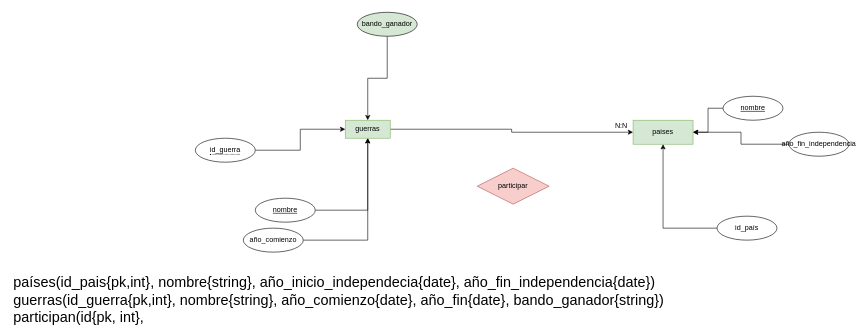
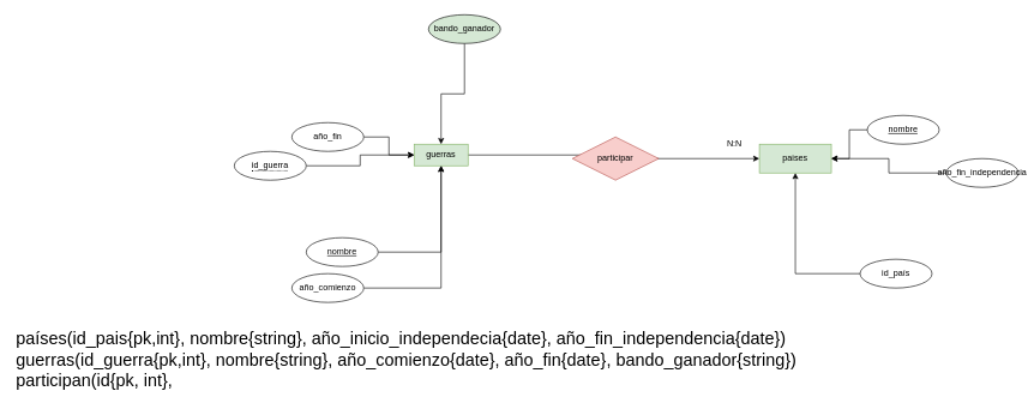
+ <mxCell id="8" value="año_fin" style="ellipse;whiteSpace=wrap;html=1;align=center;" parent="1" vertex="1"><mxGeometry x="405" y="170" width="100" height="40" as="geometry" /></mxCell>
+ <mxCell id="7" style="edgeStyle=orthogonalEdgeStyle;rounded=0;orthogonalLoop=1;jettySize=auto;html=1;" parent="1" source="8" target="3" edge="1"><mxGeometry relative="1" as="geometry" /></mxCell>
- <mxCell id="16" value="N:N" style="text;html=1;resizable=0;autosize=1;align=center;verticalAlign=middle;points=[];fillColor=none;strokeColor=none;rounded=0;" parent="1" vertex="1"><mxGeometry x="1015" y="200" width="40" height="20" as="geometry" /></mxCell>
+ <mxCell id="16" value="N:N" style="text;html=1;resizable=0;autosize=1;align=center;verticalAlign=middle;points=[];fillColor=none;strokeColor=none;rounded=0;" parent="1" vertex="1"><mxGeometry x="1000" y="190" width="40" height="20" as="geometry" /></mxCell>
- <mxCell id="23" value="&lt;span style=&quot;border-bottom: 1px dotted&quot;&gt;id_guerra&lt;/span&gt;" style="ellipse;whiteSpace=wrap;html=1;align=center;" parent="1" vertex="1"><mxGeometry x="325" y="230" width="100" height="40" as="geometry" /></mxCell>
+ <mxCell id="23" value="&lt;span style=&quot;border-bottom: 1px dotted&quot;&gt;id_guerra&lt;/span&gt;" style="ellipse;whiteSpace=wrap;html=1;align=center;" parent="1" vertex="1"><mxGeometry x="325" y="210" width="100" height="40" as="geometry" /></mxCell>
- <mxCell id="15" value="participar" style="shape=rhombus;perimeter=rhombusPerimeter;whiteSpace=wrap;html=1;align=center;fillColor=#f8cecc;strokeColor=#b85450;" parent="1" vertex="1"><mxGeometry x="795" y="280" width="120" height="60" as="geometry" /></mxCell>
+ <mxCell id="15" value="participar" style="shape=rhombus;perimeter=rhombusPerimeter;whiteSpace=wrap;html=1;align=center;fillColor=#f8cecc;strokeColor=#b85450;" parent="1" vertex="1"><mxGeometry x="795" y="190" width="120" height="60" as="geometry" /></mxCell>
